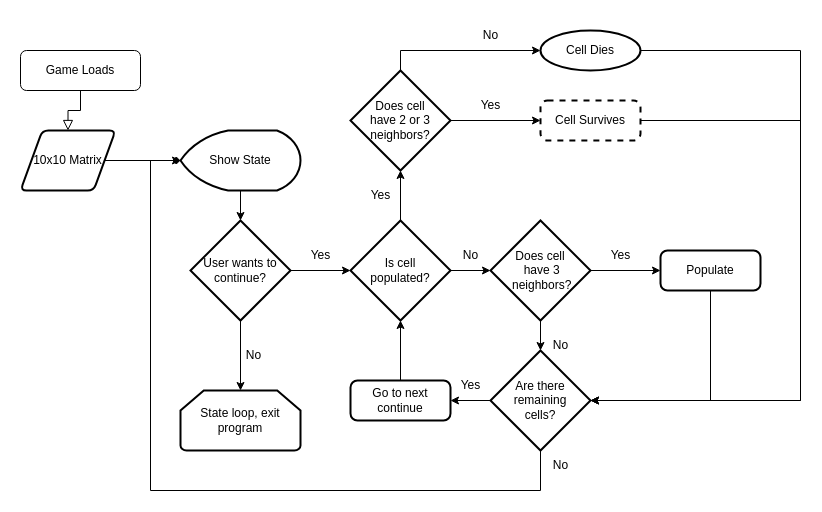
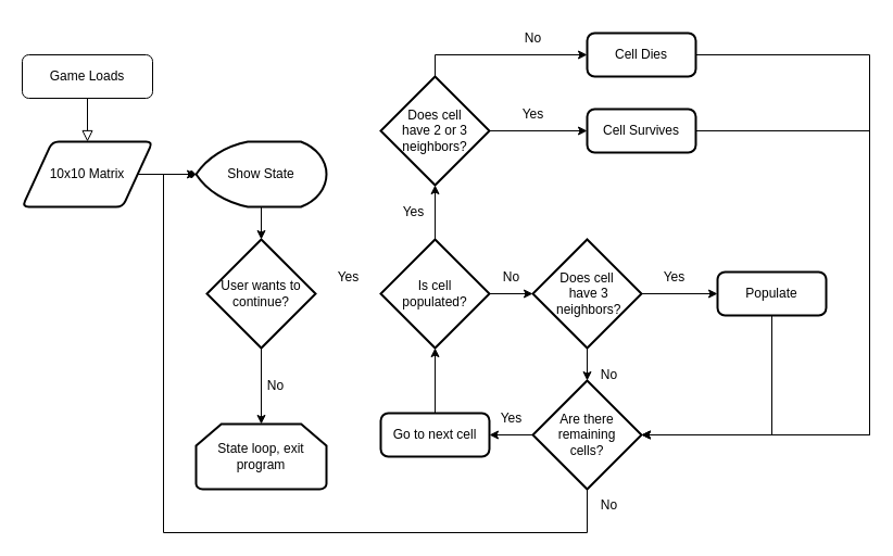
- <mxCell id="38" value="Cell Dies" style="ellipse;whiteSpace=wrap;html=1;absoluteArcSize=1;arcSize=14;strokeWidth=2;" vertex="1" parent="1"><mxGeometry x="540" y="30" width="100" height="40" as="geometry" /></mxCell>
+ <mxCell id="38" value="Cell Dies" style="rounded=1;whiteSpace=wrap;html=1;absoluteArcSize=1;arcSize=14;strokeWidth=2;" vertex="1" parent="1"><mxGeometry x="540" y="30" width="100" height="40" as="geometry" /></mxCell>
- <mxCell id="36" value="Cell Survives" style="rounded=1;whiteSpace=wrap;html=1;absoluteArcSize=1;arcSize=14;strokeWidth=2;dashed=1;" vertex="1" parent="1"><mxGeometry x="540" y="100" width="100" height="40" as="geometry" /></mxCell>
+ <mxCell id="36" value="Cell Survives" style="rounded=1;whiteSpace=wrap;html=1;absoluteArcSize=1;arcSize=14;strokeWidth=2;" vertex="1" parent="1"><mxGeometry x="540" y="100" width="100" height="40" as="geometry" /></mxCell>
- <mxCell id="4" value="10x10 Matrix" style="shape=parallelogram;html=1;strokeWidth=2;perimeter=parallelogramPerimeter;whiteSpace=wrap;rounded=1;arcSize=12;size=0.23;" vertex="1" parent="1"><mxGeometry x="20" y="130" width="95" height="60" as="geometry" /></mxCell>
+ <mxCell id="4" value="10x10 Matrix" style="shape=parallelogram;html=1;strokeWidth=2;perimeter=parallelogramPerimeter;whiteSpace=wrap;rounded=1;arcSize=12;size=0.23;" vertex="1" parent="1"><mxGeometry x="20" y="130" width="120" height="60" as="geometry" /></mxCell>
- <mxCell id="8" style="edgeStyle=orthogonalEdgeStyle;rounded=0;orthogonalLoop=1;jettySize=auto;html=1;entryX=0;entryY=0.5;entryDx=0;entryDy=0;entryPerimeter=0;" edge="1" parent="1" source="9" target="15"><mxGeometry relative="1" as="geometry"><mxPoint x="370" y="270" as="targetPoint" /></mxGeometry></mxCell>
- <mxCell id="24" value="Go to next continue" style="rounded=1;whiteSpace=wrap;html=1;absoluteArcSize=1;arcSize=14;strokeWidth=2;" vertex="1" parent="1"><mxGeometry x="350" y="380" width="100" height="40" as="geometry" /></mxCell>
+ <mxCell id="24" value="Go to next cell" style="rounded=1;whiteSpace=wrap;html=1;absoluteArcSize=1;arcSize=14;strokeWidth=2;" vertex="1" parent="1"><mxGeometry x="350" y="380" width="100" height="40" as="geometry" /></mxCell>
